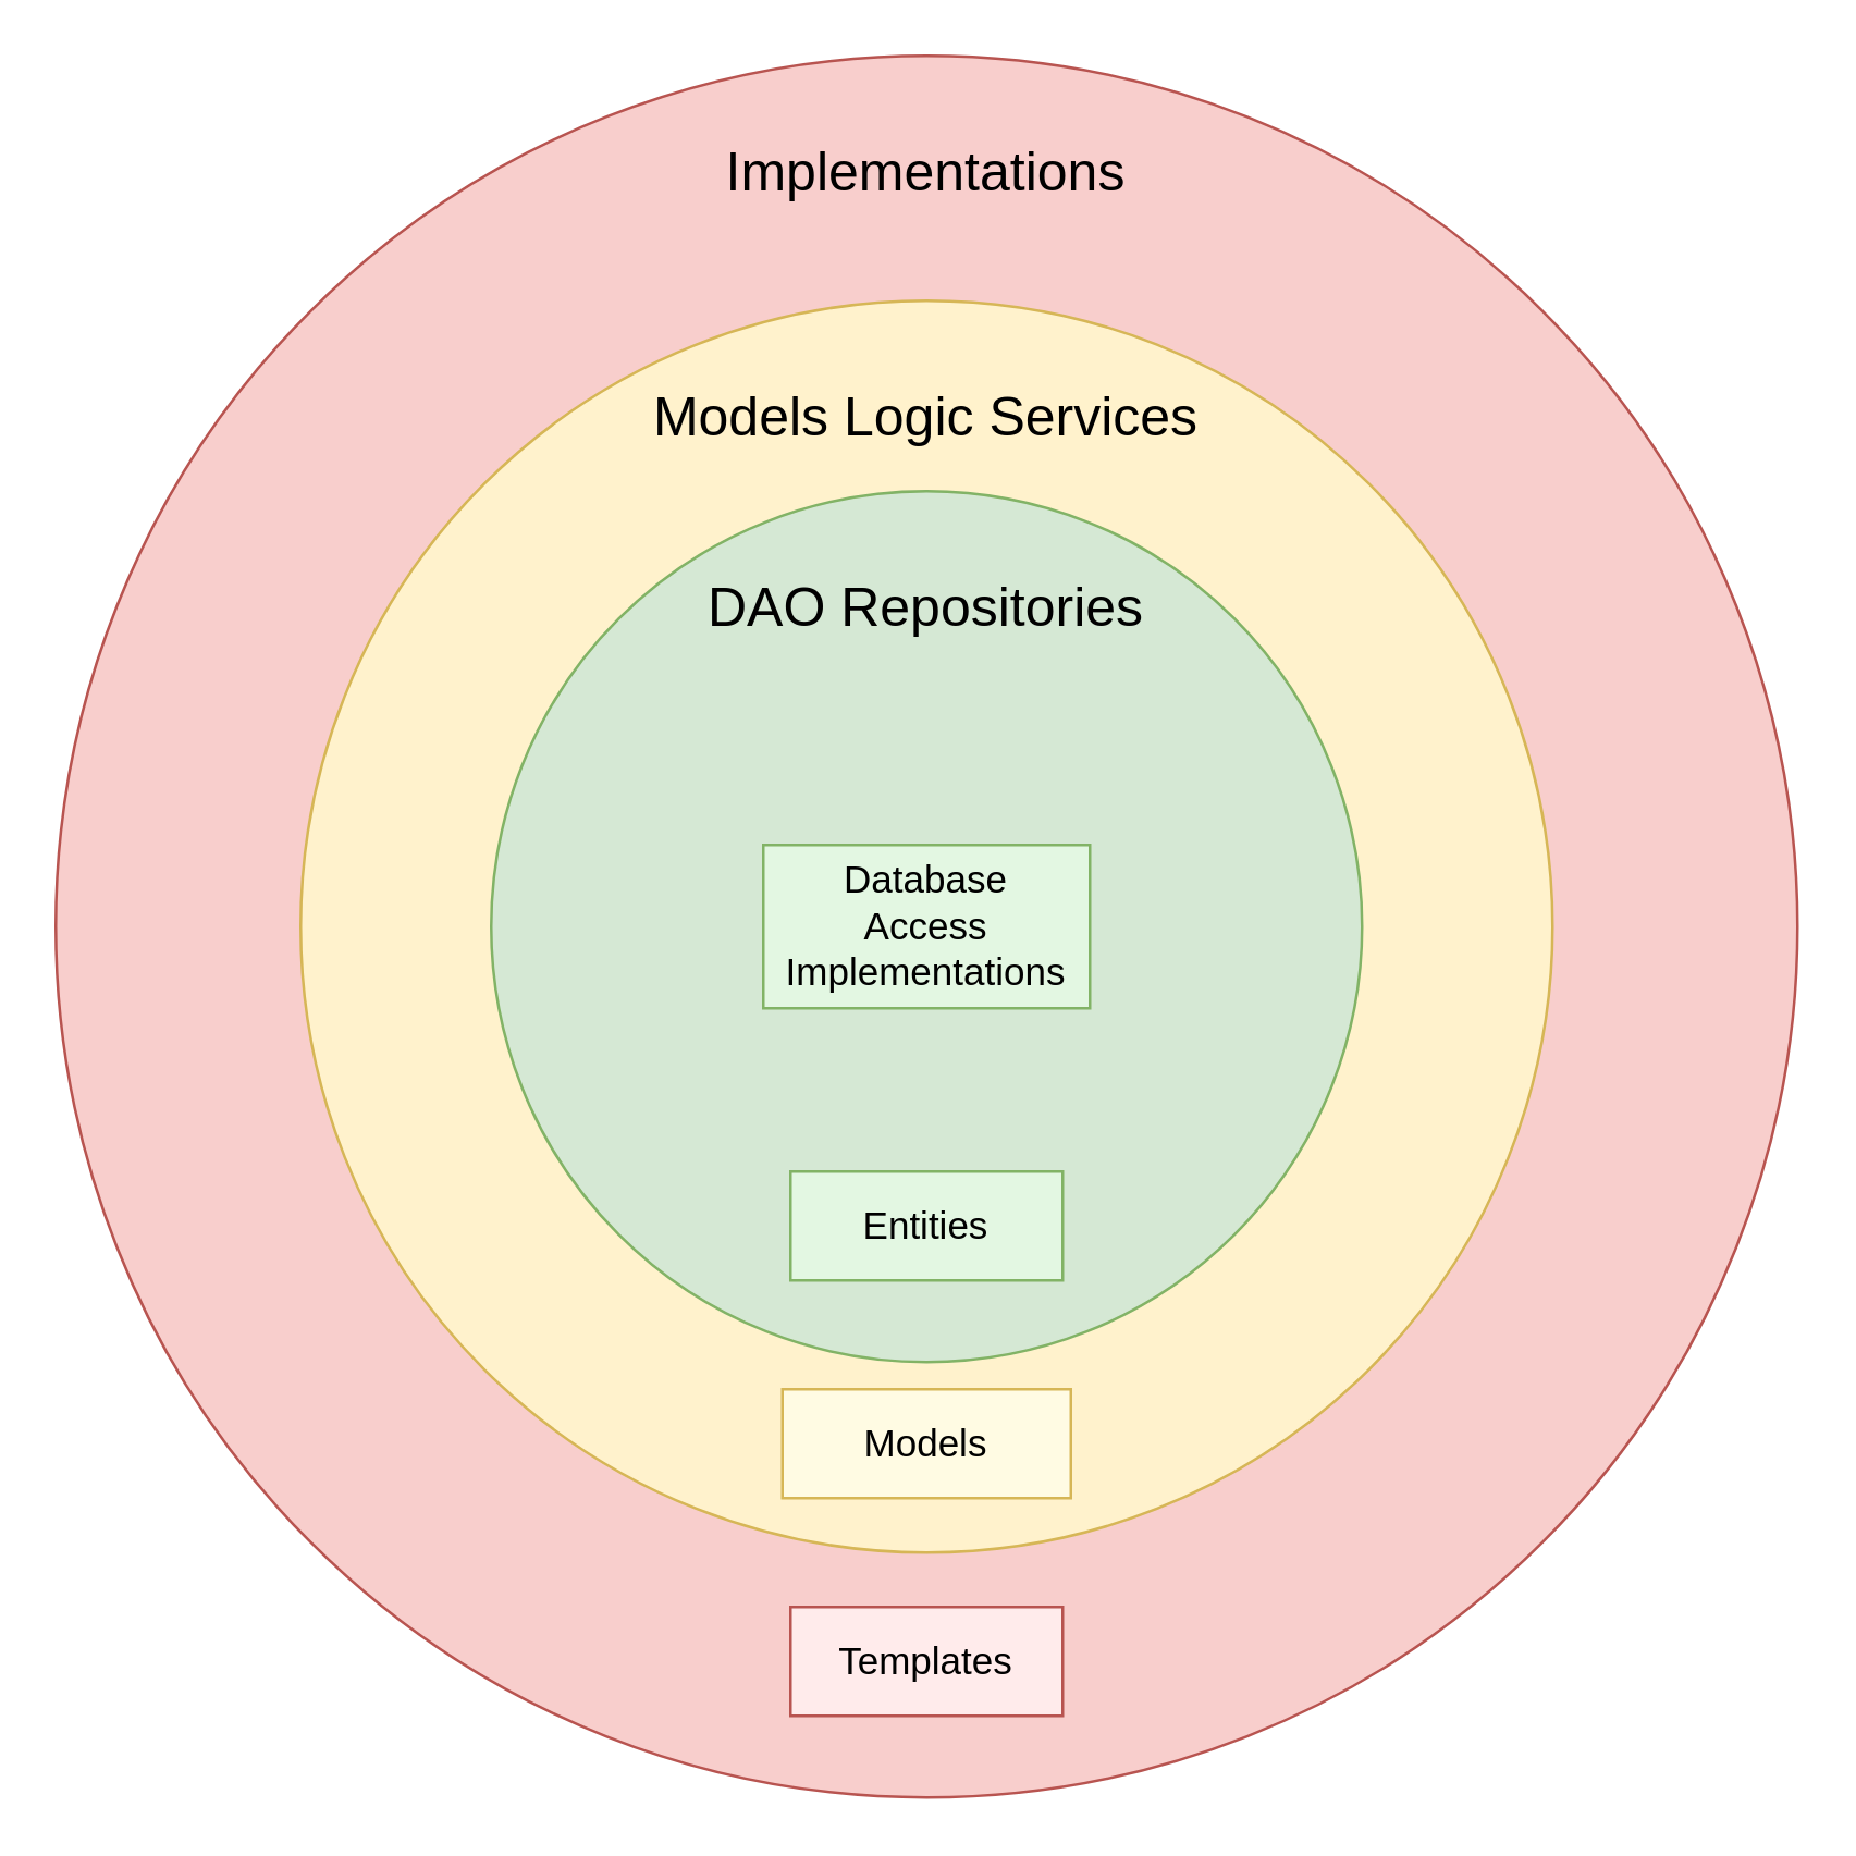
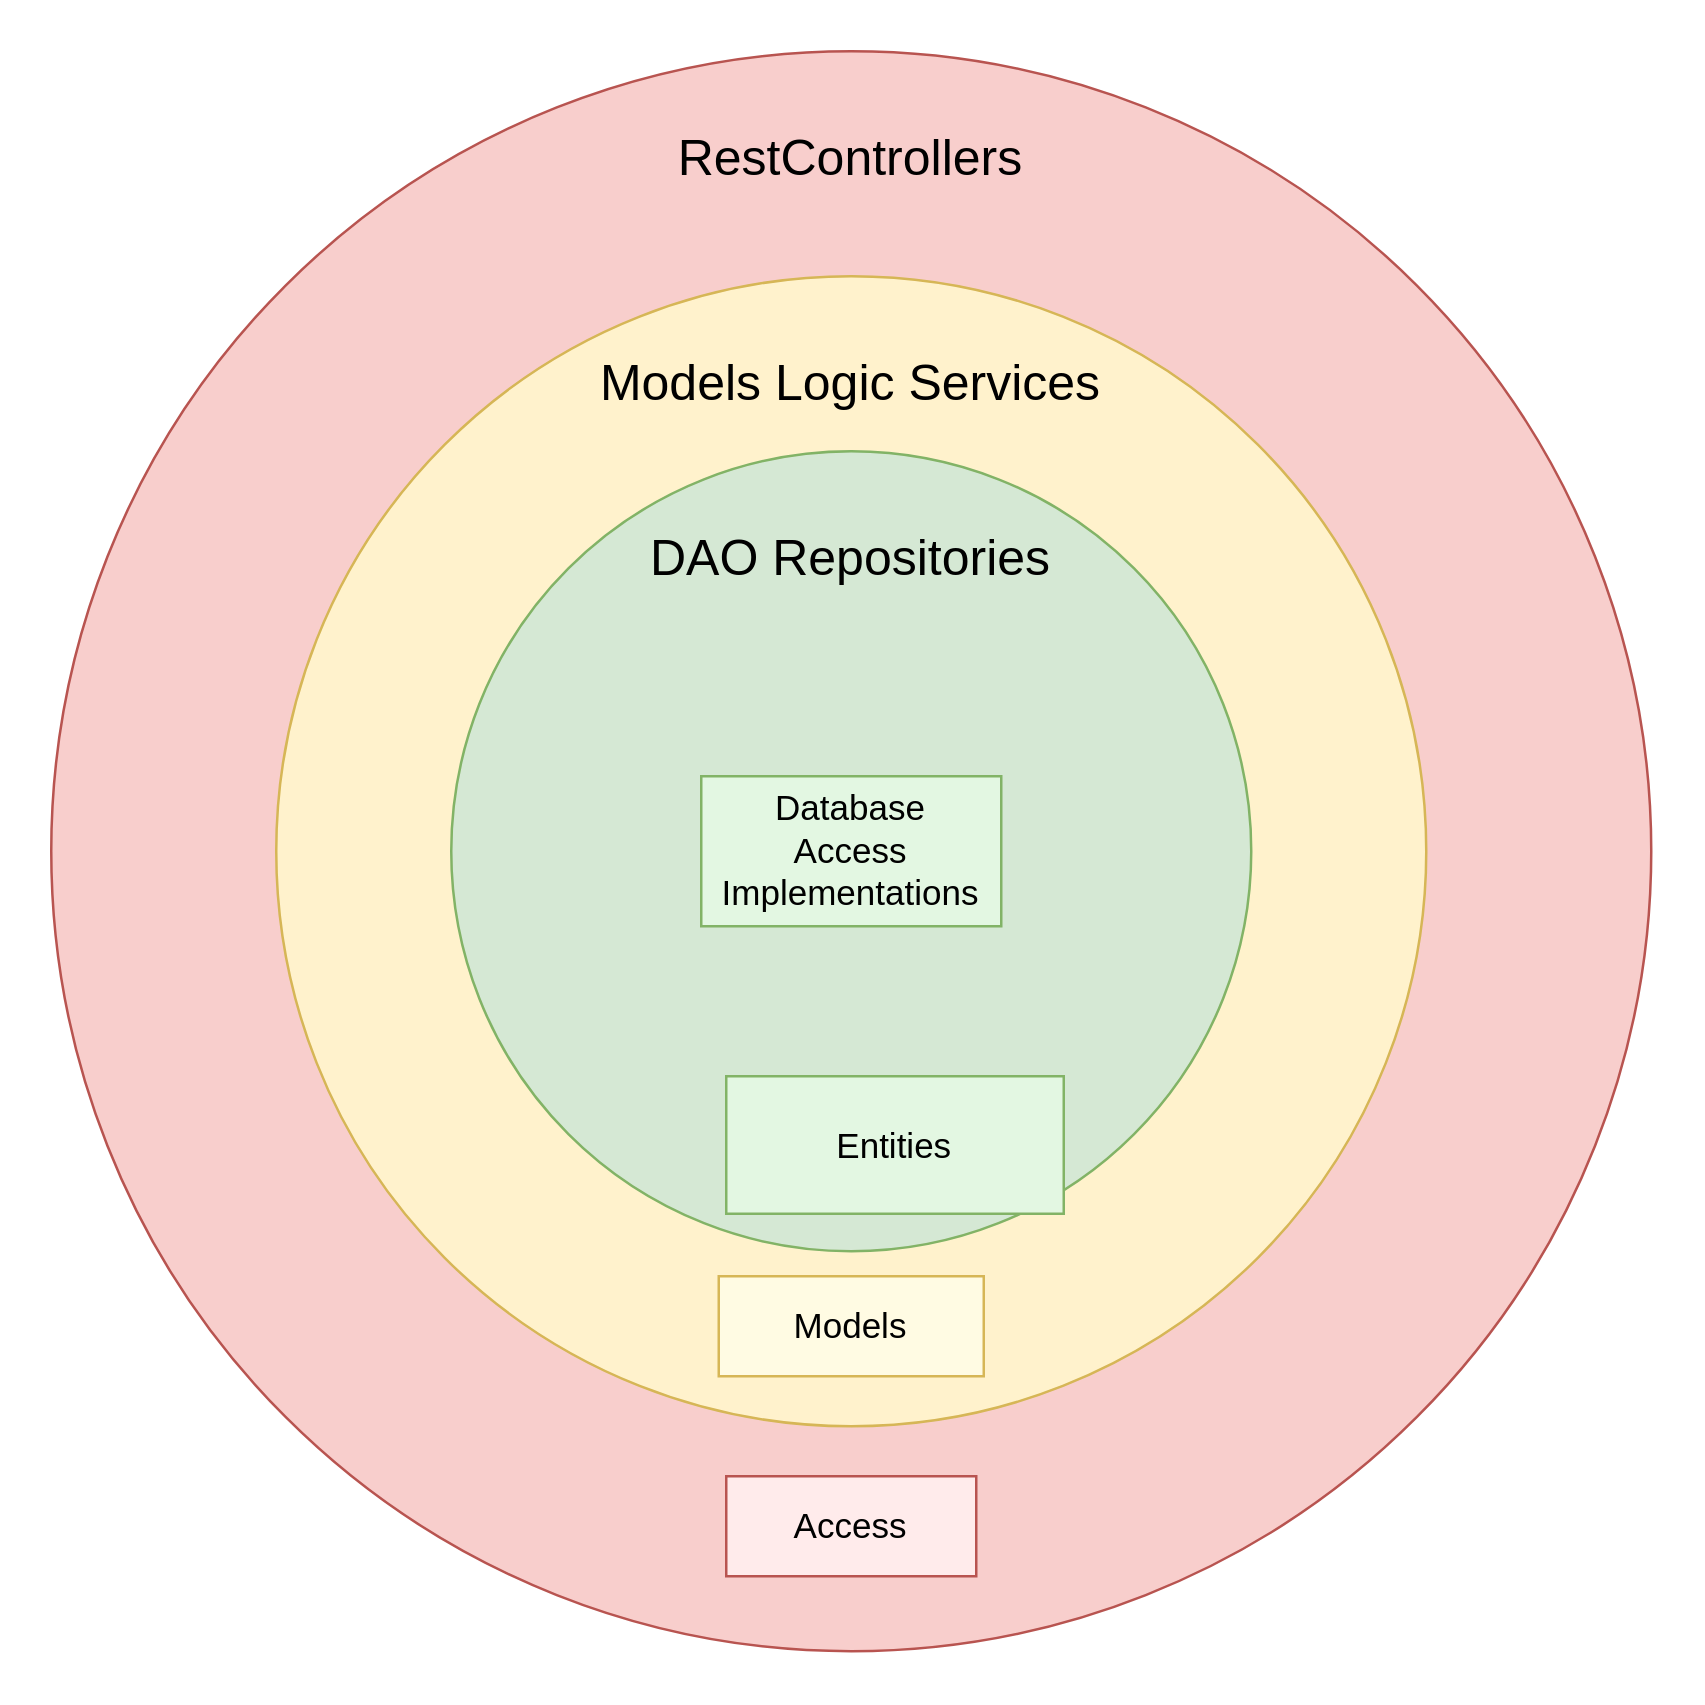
- <mxCell id="2" value="&lt;div style=&quot;font-size: 20px;&quot;&gt;&lt;br style=&quot;font-size: 20px;&quot;&gt;&lt;/div&gt;&lt;div style=&quot;font-size: 20px;&quot;&gt;Implementations&lt;/div&gt;" style="ellipse;whiteSpace=wrap;html=1;aspect=fixed;horizontal=1;verticalAlign=top;fontSize=20;fillColor=#f8cecc;strokeColor=#b85450;" vertex="1" parent="1"><mxGeometry x="20" y="20" width="640" height="640" as="geometry" /></mxCell>
+ <mxCell id="2" value="&lt;div style=&quot;font-size: 20px;&quot;&gt;&lt;br style=&quot;font-size: 20px;&quot;&gt;&lt;/div&gt;&lt;div style=&quot;font-size: 20px;&quot;&gt;RestControllers&lt;/div&gt;" style="ellipse;whiteSpace=wrap;html=1;aspect=fixed;horizontal=1;verticalAlign=top;fontSize=20;fillColor=#f8cecc;strokeColor=#b85450;" vertex="1" parent="1"><mxGeometry x="20" y="20" width="640" height="640" as="geometry" /></mxCell>
- <mxCell id="6" value="Entities" style="rounded=0;whiteSpace=wrap;html=1;fontSize=14;fillColor=#E3F7E2;strokeColor=#82b366;" vertex="1" parent="1"><mxGeometry x="290" y="430" width="100" height="40" as="geometry" /></mxCell>
+ <mxCell id="6" value="Entities" style="rounded=0;whiteSpace=wrap;html=1;fontSize=14;fillColor=#E3F7E2;strokeColor=#82b366;" vertex="1" parent="1"><mxGeometry x="290" y="430" width="135" height="55" as="geometry" /></mxCell>
- <mxCell id="8" value="Templates" style="rounded=0;whiteSpace=wrap;html=1;fontSize=14;fillColor=#FFEBEB;strokeColor=#b85450;" vertex="1" parent="1"><mxGeometry x="290" y="590" width="100" height="40" as="geometry" /></mxCell>
+ <mxCell id="8" value="Access" style="rounded=0;whiteSpace=wrap;html=1;fontSize=14;fillColor=#FFEBEB;strokeColor=#b85450;" vertex="1" parent="1"><mxGeometry x="290" y="590" width="100" height="40" as="geometry" /></mxCell>
